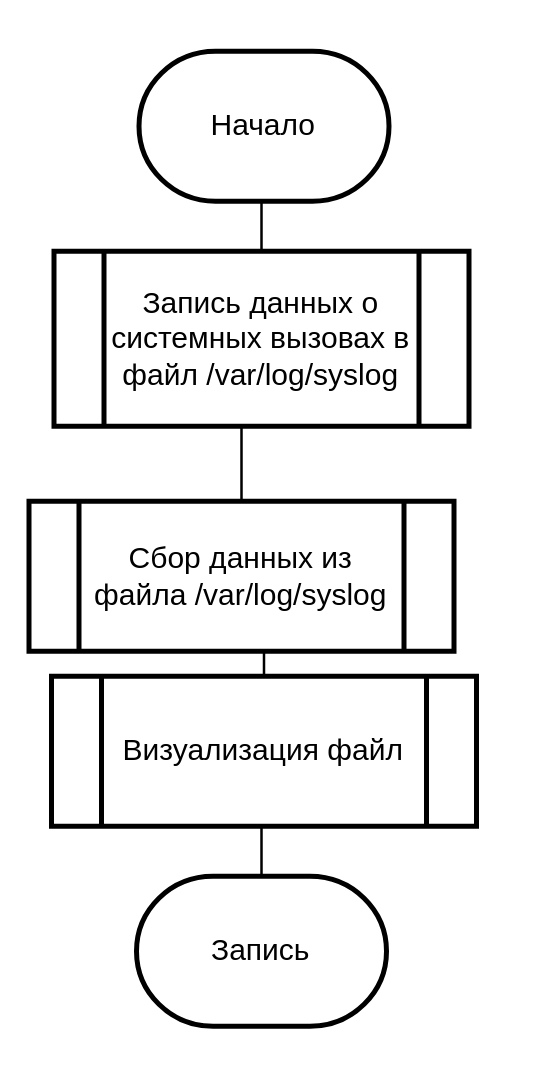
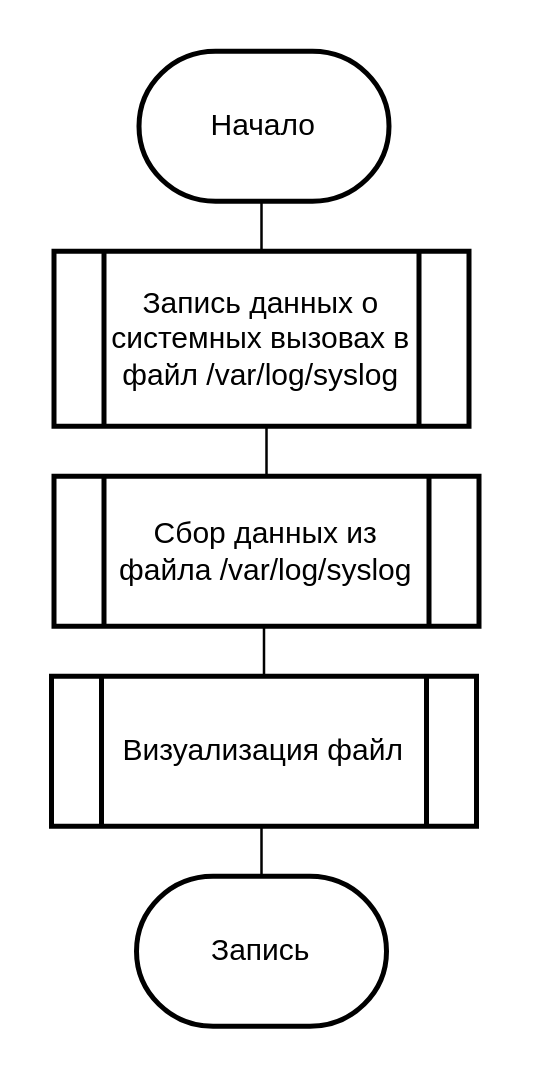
- <mxCell id="8" value="Сбор данных из файла /var/log/syslog" style="verticalLabelPosition=middle;verticalAlign=middle;html=1;shape=process;whiteSpace=wrap;rounded=0;size=0.118;arcSize=6;strokeWidth=2;labelPosition=center;align=center;" parent="1" vertex="1"><mxGeometry x="11" y="200" width="170" height="60" as="geometry" /></mxCell>
+ <mxCell id="8" value="Сбор данных из файла /var/log/syslog" style="verticalLabelPosition=middle;verticalAlign=middle;html=1;shape=process;whiteSpace=wrap;rounded=0;size=0.118;arcSize=6;strokeWidth=2;labelPosition=center;align=center;" parent="1" vertex="1"><mxGeometry x="21" y="190" width="170" height="60" as="geometry" /></mxCell>
